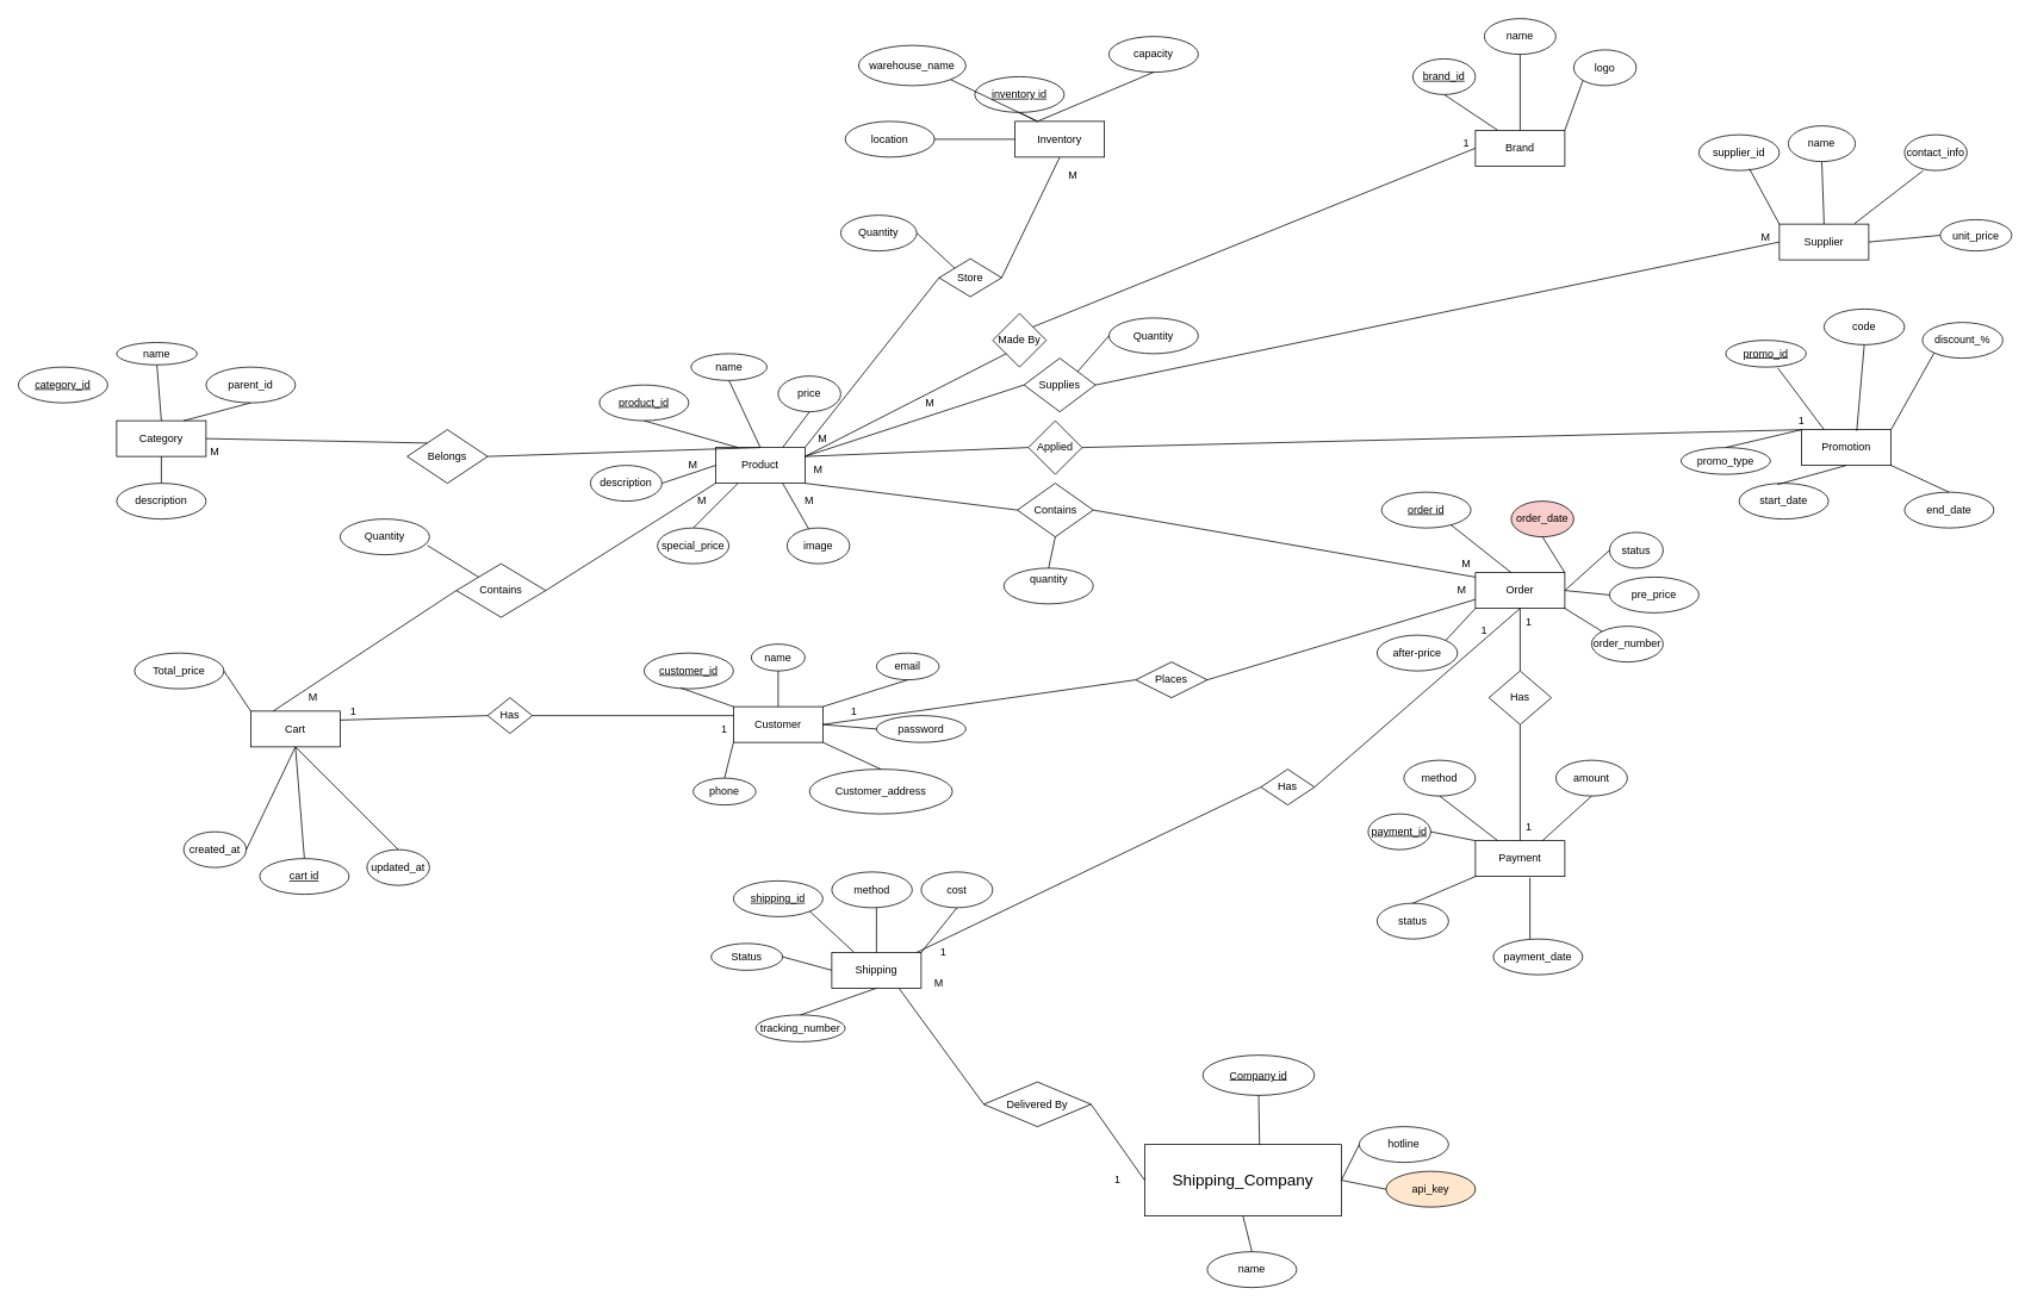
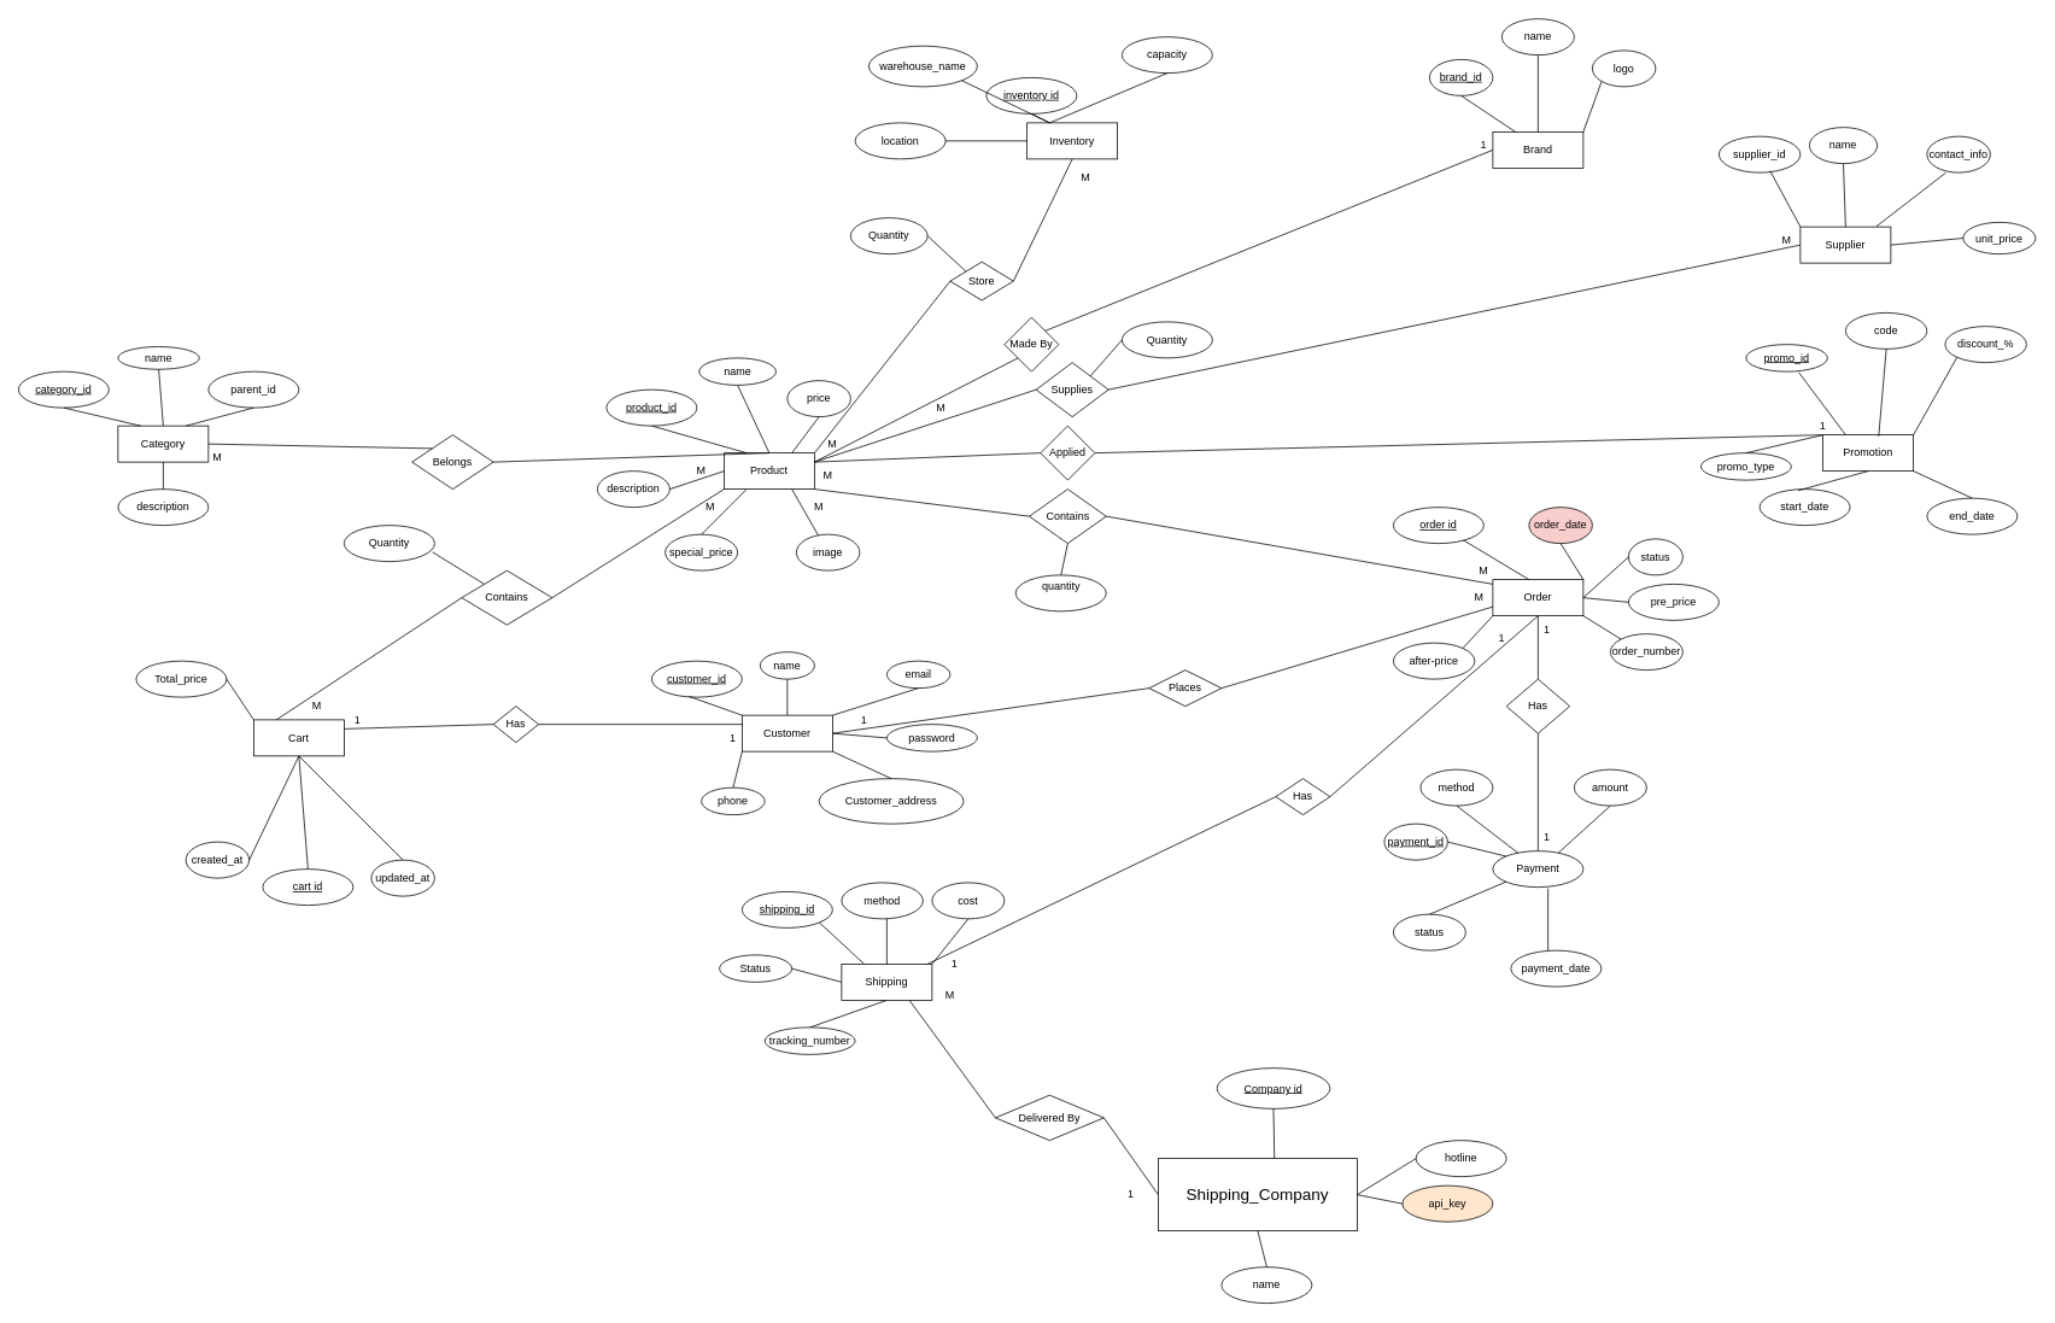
+ <mxCell id="78" value="" style="endArrow=none;html=1;rounded=0;entryX=0.25;entryY=0;entryDx=0;entryDy=0;exitX=0.5;exitY=1;exitDx=0;exitDy=0;" parent="1" source="75" target="2" edge="1"><mxGeometry relative="1" as="geometry"><mxPoint x="180" y="350" as="sourcePoint" /><mxPoint x="340" y="350" as="targetPoint" /></mxGeometry></mxCell>
- <mxCell id="92" value="order id" style="ellipse;whiteSpace=wrap;html=1;align=center;fontStyle=4;" parent="1" vertex="1"><mxGeometry x="1545" y="550" width="100" height="40" as="geometry" /></mxCell>
+ <mxCell id="92" value="order id" style="ellipse;whiteSpace=wrap;html=1;align=center;fontStyle=4;" parent="1" vertex="1"><mxGeometry x="1540" y="560" width="100" height="40" as="geometry" /></mxCell>
- <mxCell id="54" value="Payment" style="whiteSpace=wrap;html=1;align=center;" parent="1" vertex="1"><mxGeometry x="1650" y="940" width="100" height="40" as="geometry" /></mxCell>
+ <mxCell id="54" value="Payment" style="ellipse;whiteSpace=wrap;html=1;align=center;" parent="1" vertex="1"><mxGeometry x="1650" y="940" width="100" height="40" as="geometry" /></mxCell>
- <mxCell id="162" value="hotline" style="ellipse;whiteSpace=wrap;html=1;align=center;" parent="1" vertex="1"><mxGeometry x="1520" y="1260" width="100" height="40" as="geometry" /></mxCell>
+ <mxCell id="162" value="hotline" style="ellipse;whiteSpace=wrap;html=1;align=center;" parent="1" vertex="1"><mxGeometry x="1565" y="1260" width="100" height="40" as="geometry" /></mxCell>
